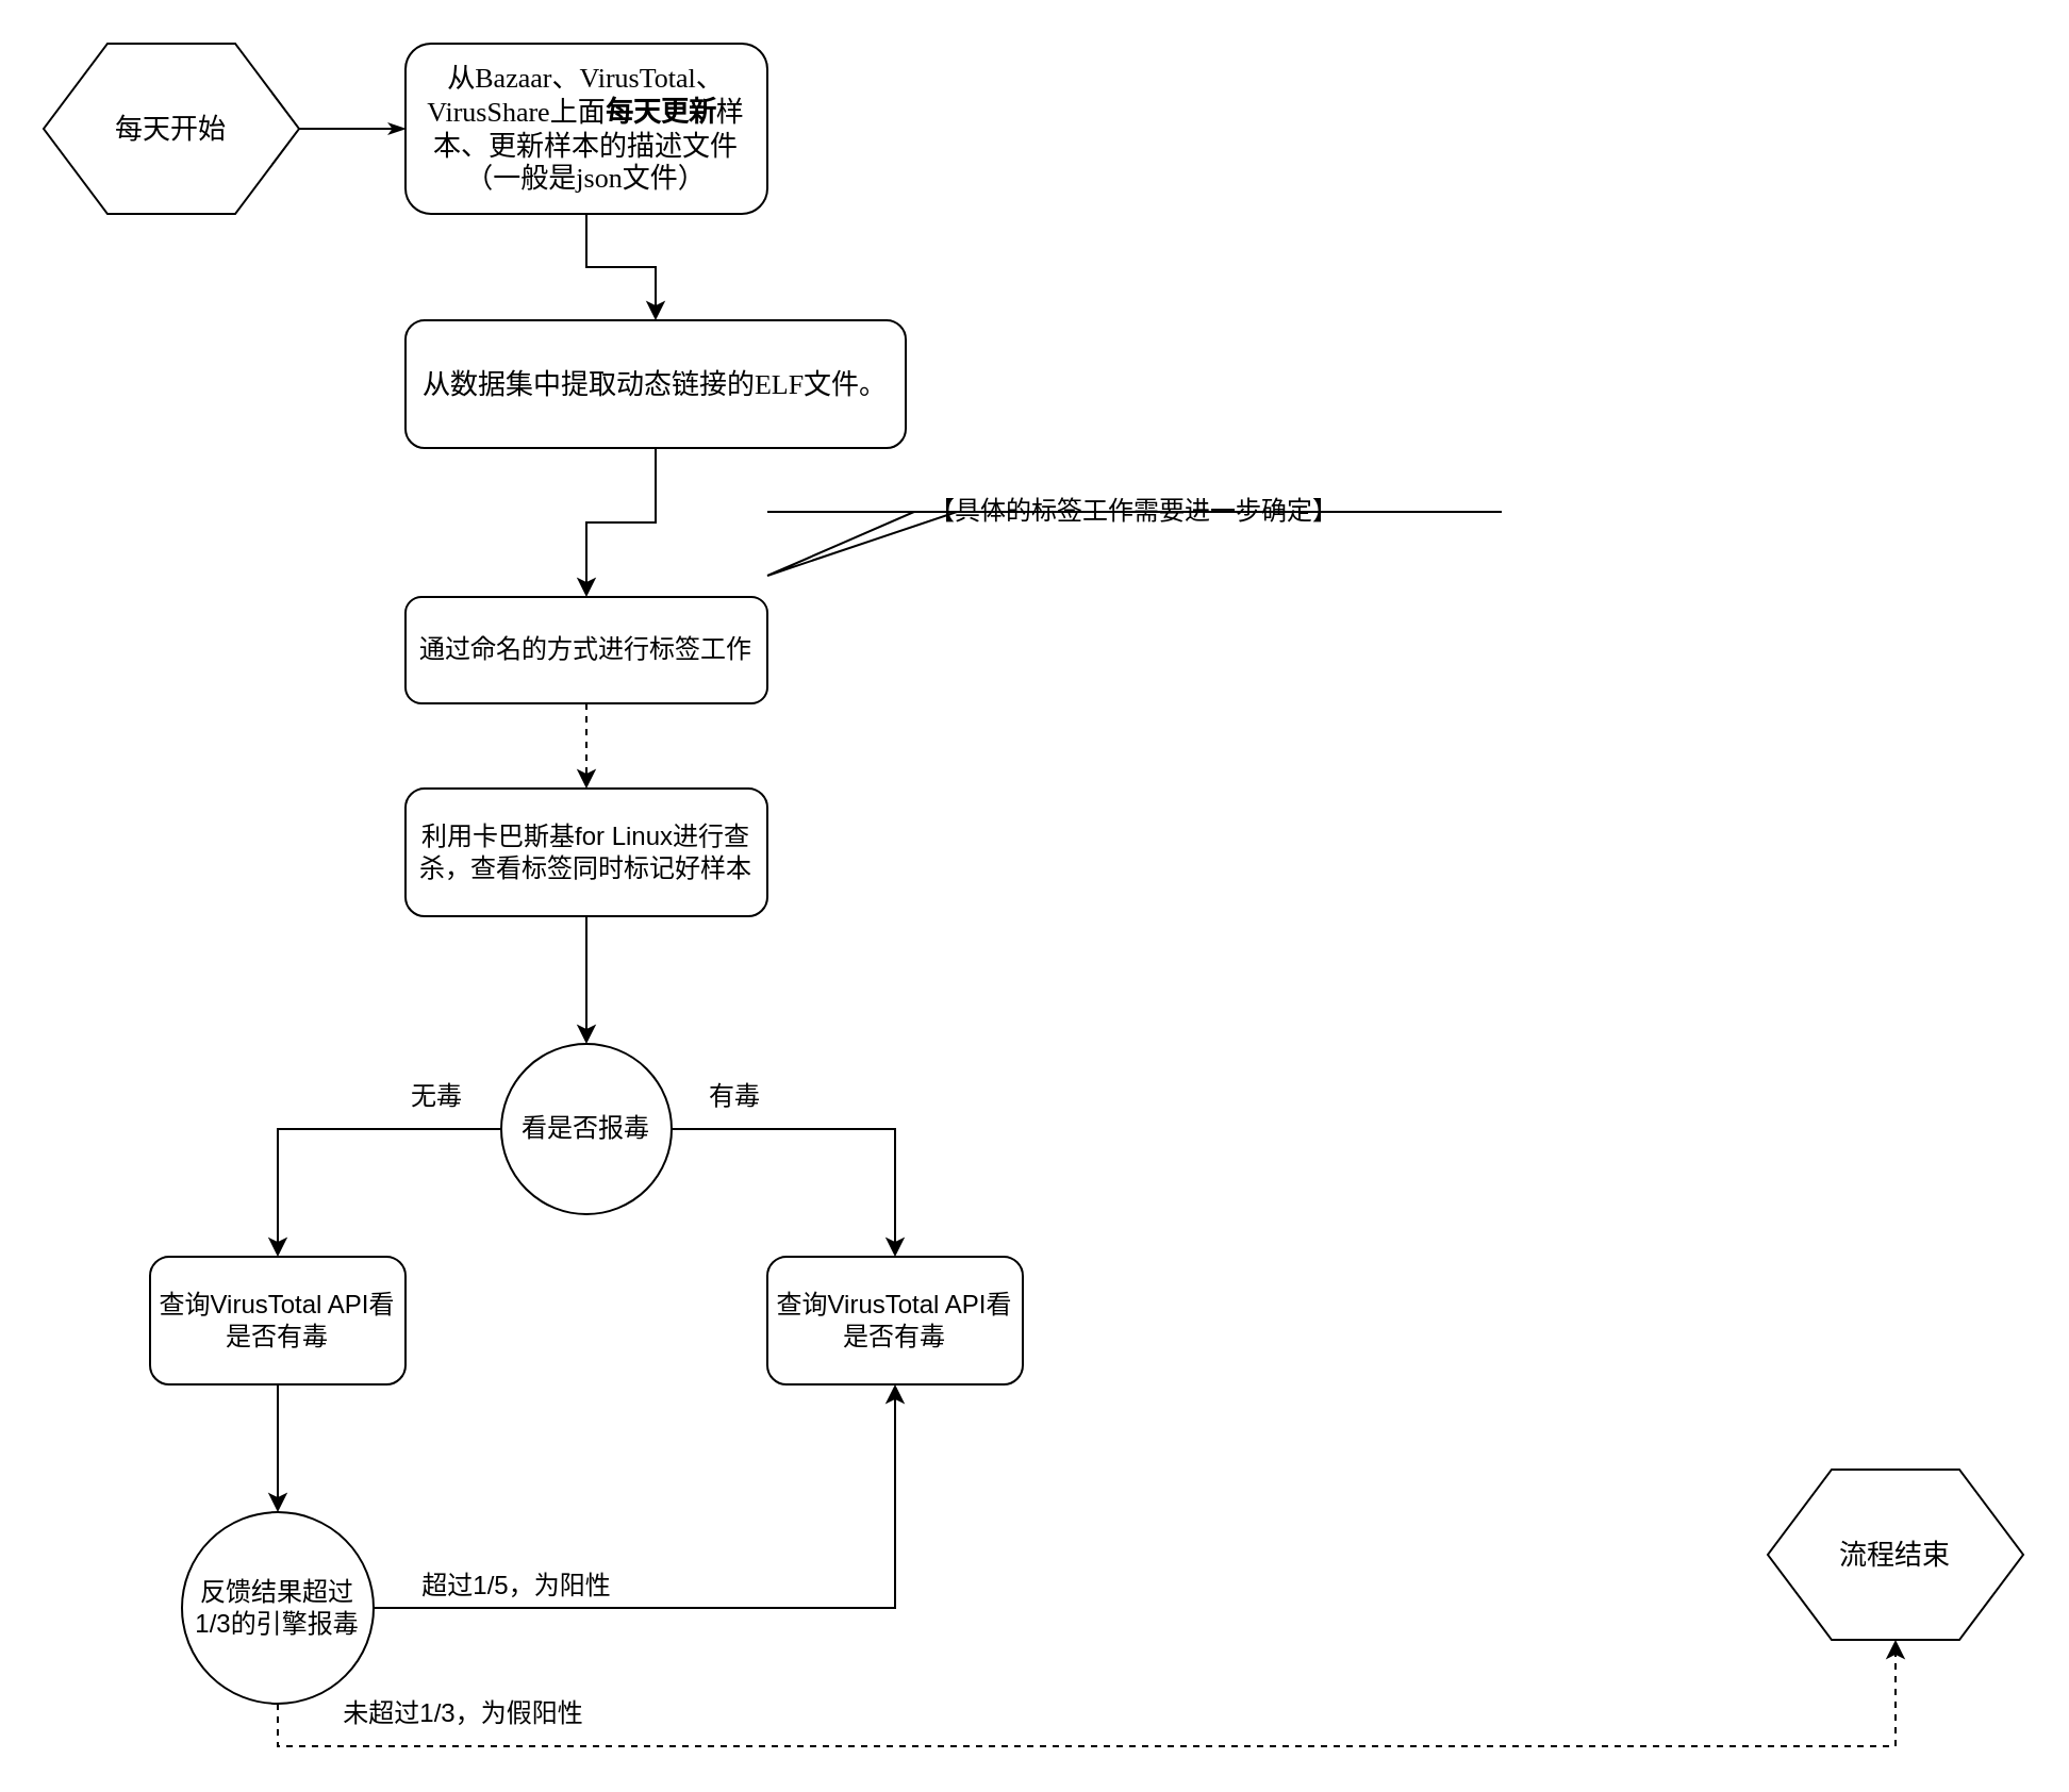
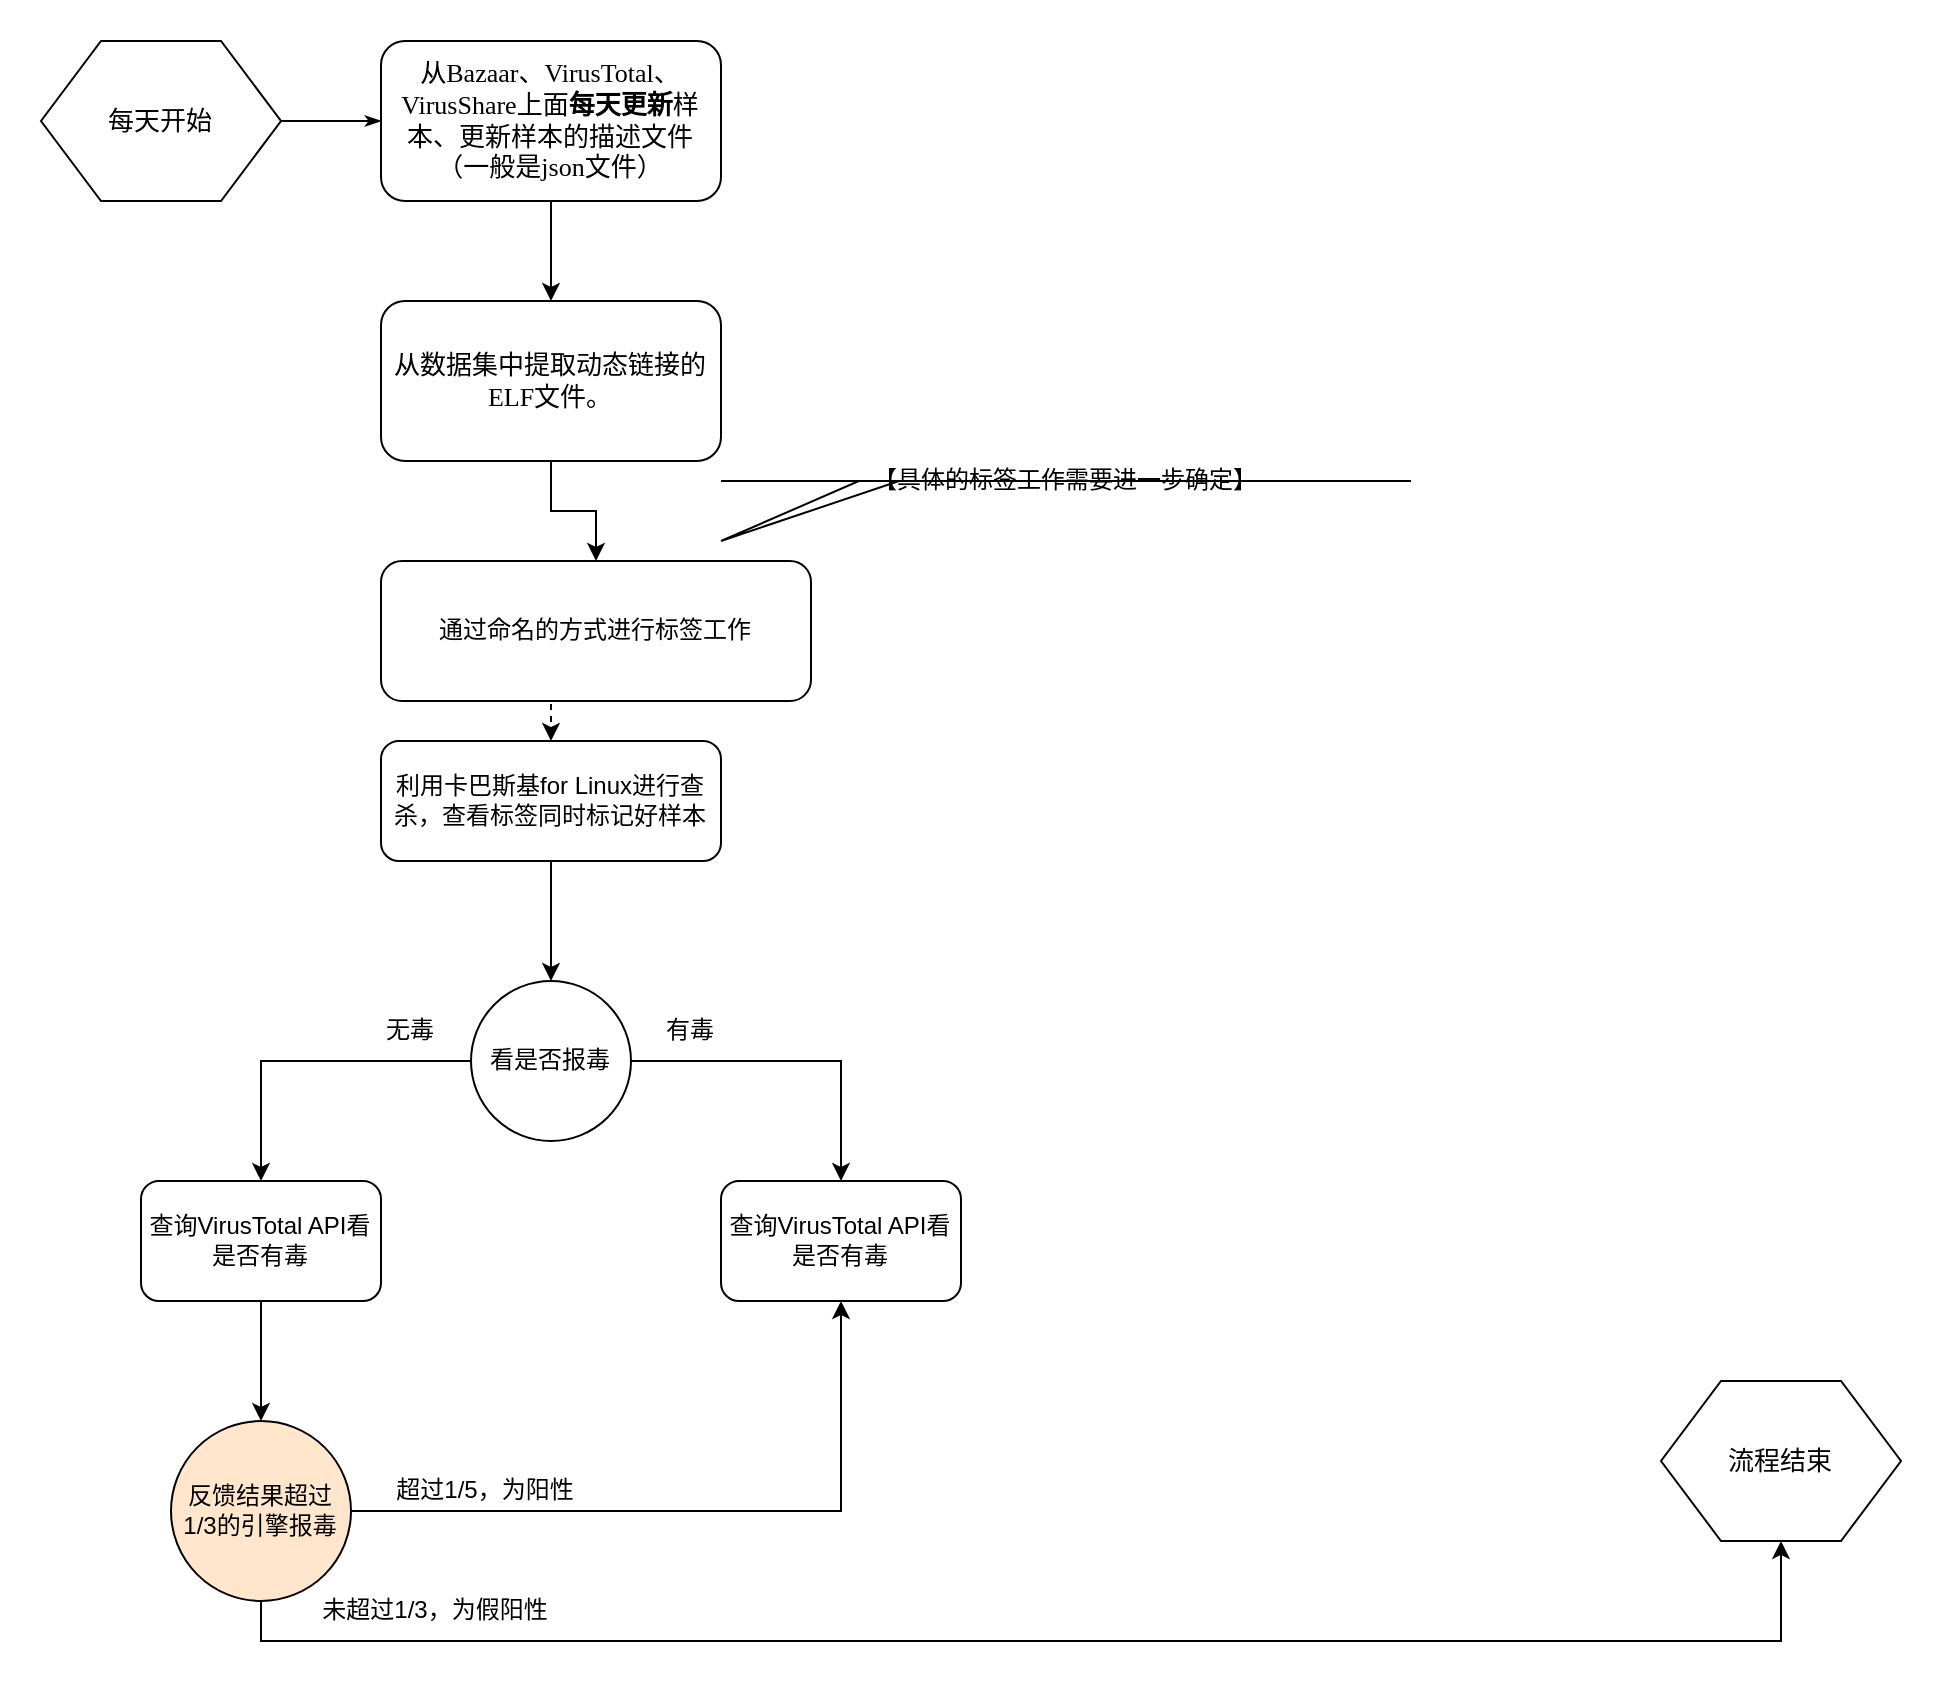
- <mxCell id="7" value="从数据集中提取动态链接的ELF文件。" style="rounded=1;whiteSpace=wrap;html=1;shadow=0;labelBackgroundColor=none;strokeWidth=1;fontFamily=Verdana;fontSize=13;align=center;" vertex="1" parent="1"><mxGeometry x="190" y="150" width="235" height="60" as="geometry" /></mxCell>
+ <mxCell id="7" value="从数据集中提取动态链接的ELF文件。" style="rounded=1;whiteSpace=wrap;html=1;shadow=0;labelBackgroundColor=none;strokeWidth=1;fontFamily=Verdana;fontSize=13;align=center;" vertex="1" parent="1"><mxGeometry x="190" y="150" width="170" height="80" as="geometry" /></mxCell>
- <mxCell id="10" value="通过命名的方式进行标签工作" style="rounded=1;whiteSpace=wrap;html=1;" vertex="1" parent="1"><mxGeometry x="190" y="280" width="170" height="50" as="geometry" /></mxCell>
+ <mxCell id="10" value="通过命名的方式进行标签工作" style="rounded=1;whiteSpace=wrap;html=1;" vertex="1" parent="1"><mxGeometry x="190" y="280" width="215" height="70" as="geometry" /></mxCell>
- <mxCell id="20" value="反馈结果超过1/3的引擎报毒" style="ellipse;whiteSpace=wrap;html=1;aspect=fixed;" vertex="1" parent="1"><mxGeometry x="85" y="710" width="90" height="90" as="geometry" /></mxCell>
+ <mxCell id="20" value="反馈结果超过1/3的引擎报毒" style="ellipse;whiteSpace=wrap;html=1;aspect=fixed;fillColor=#ffe6cc;" vertex="1" parent="1"><mxGeometry x="85" y="710" width="90" height="90" as="geometry" /></mxCell>
- <mxCell id="19" style="edgeStyle=orthogonalEdgeStyle;rounded=0;orthogonalLoop=1;jettySize=auto;html=1;entryX=0.5;entryY=1;entryDx=0;entryDy=0;exitX=0.5;exitY=1;exitDx=0;exitDy=0;dashed=1;" edge="1" parent="1" source="20" target="24"><mxGeometry relative="1" as="geometry" /></mxCell>
+ <mxCell id="19" style="edgeStyle=orthogonalEdgeStyle;rounded=0;orthogonalLoop=1;jettySize=auto;html=1;entryX=0.5;entryY=1;entryDx=0;entryDy=0;exitX=0.5;exitY=1;exitDx=0;exitDy=0;" edge="1" parent="1" source="20" target="24"><mxGeometry relative="1" as="geometry" /></mxCell>
